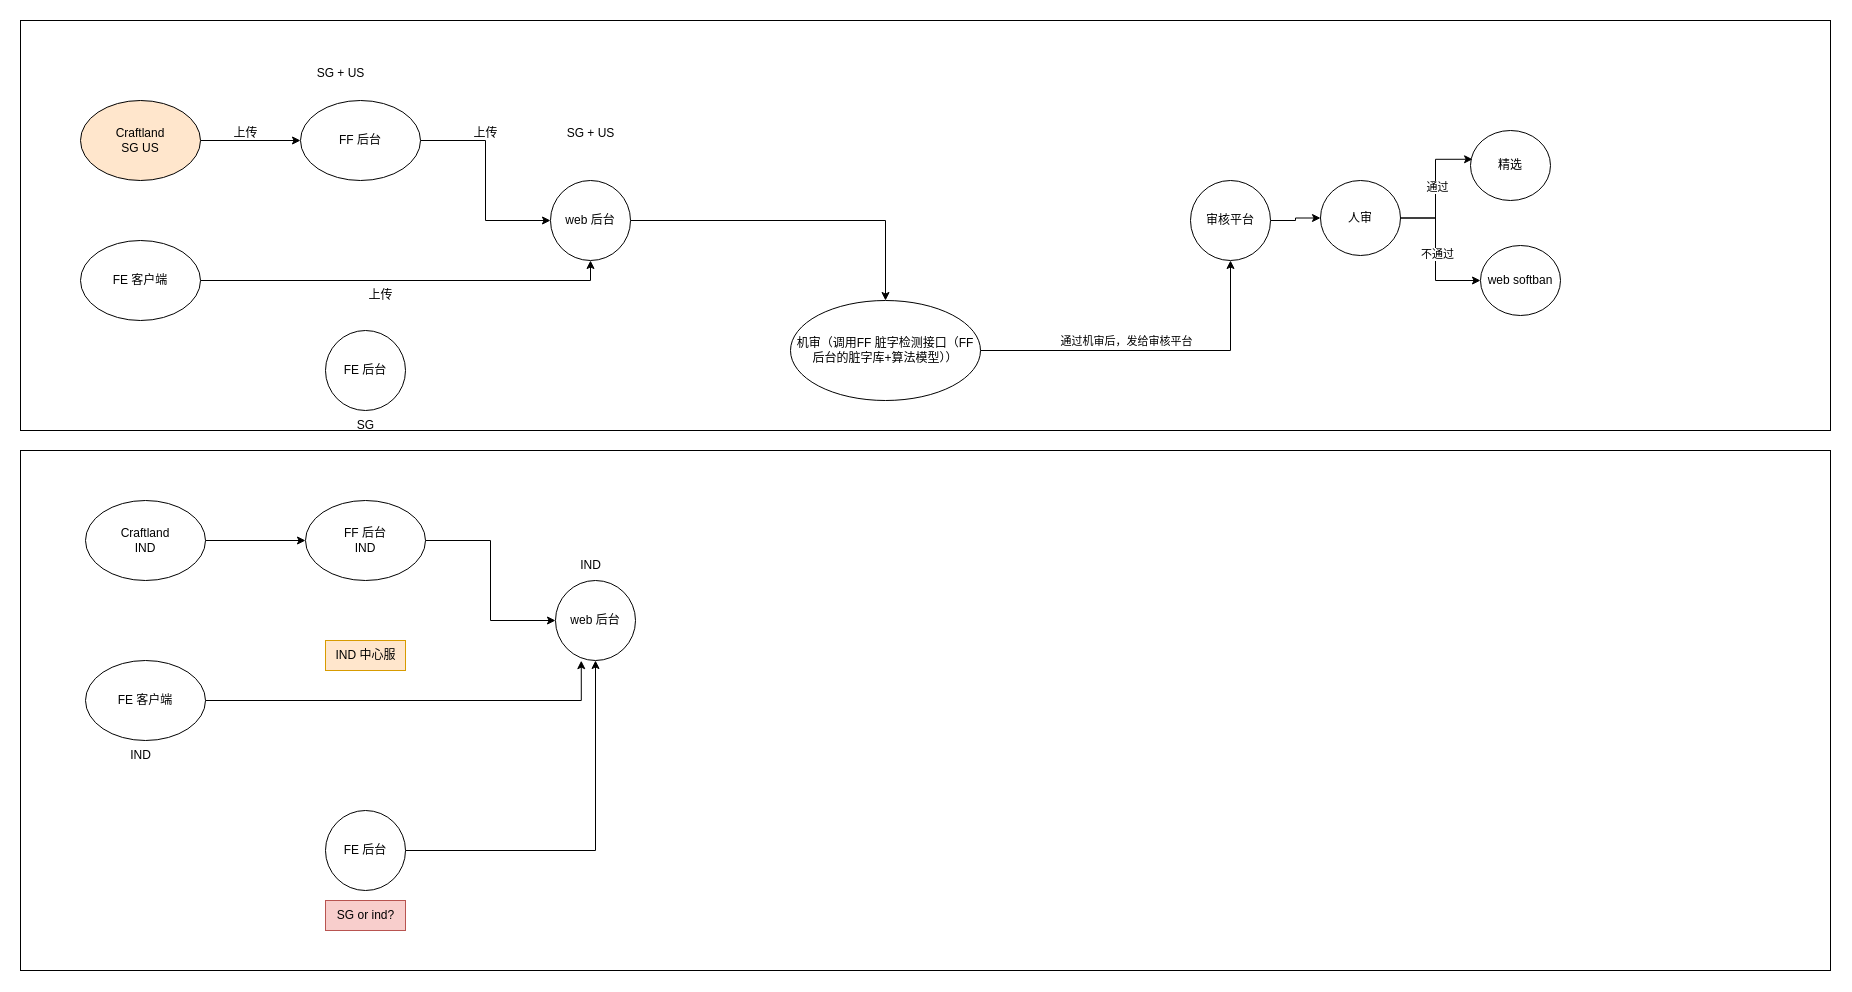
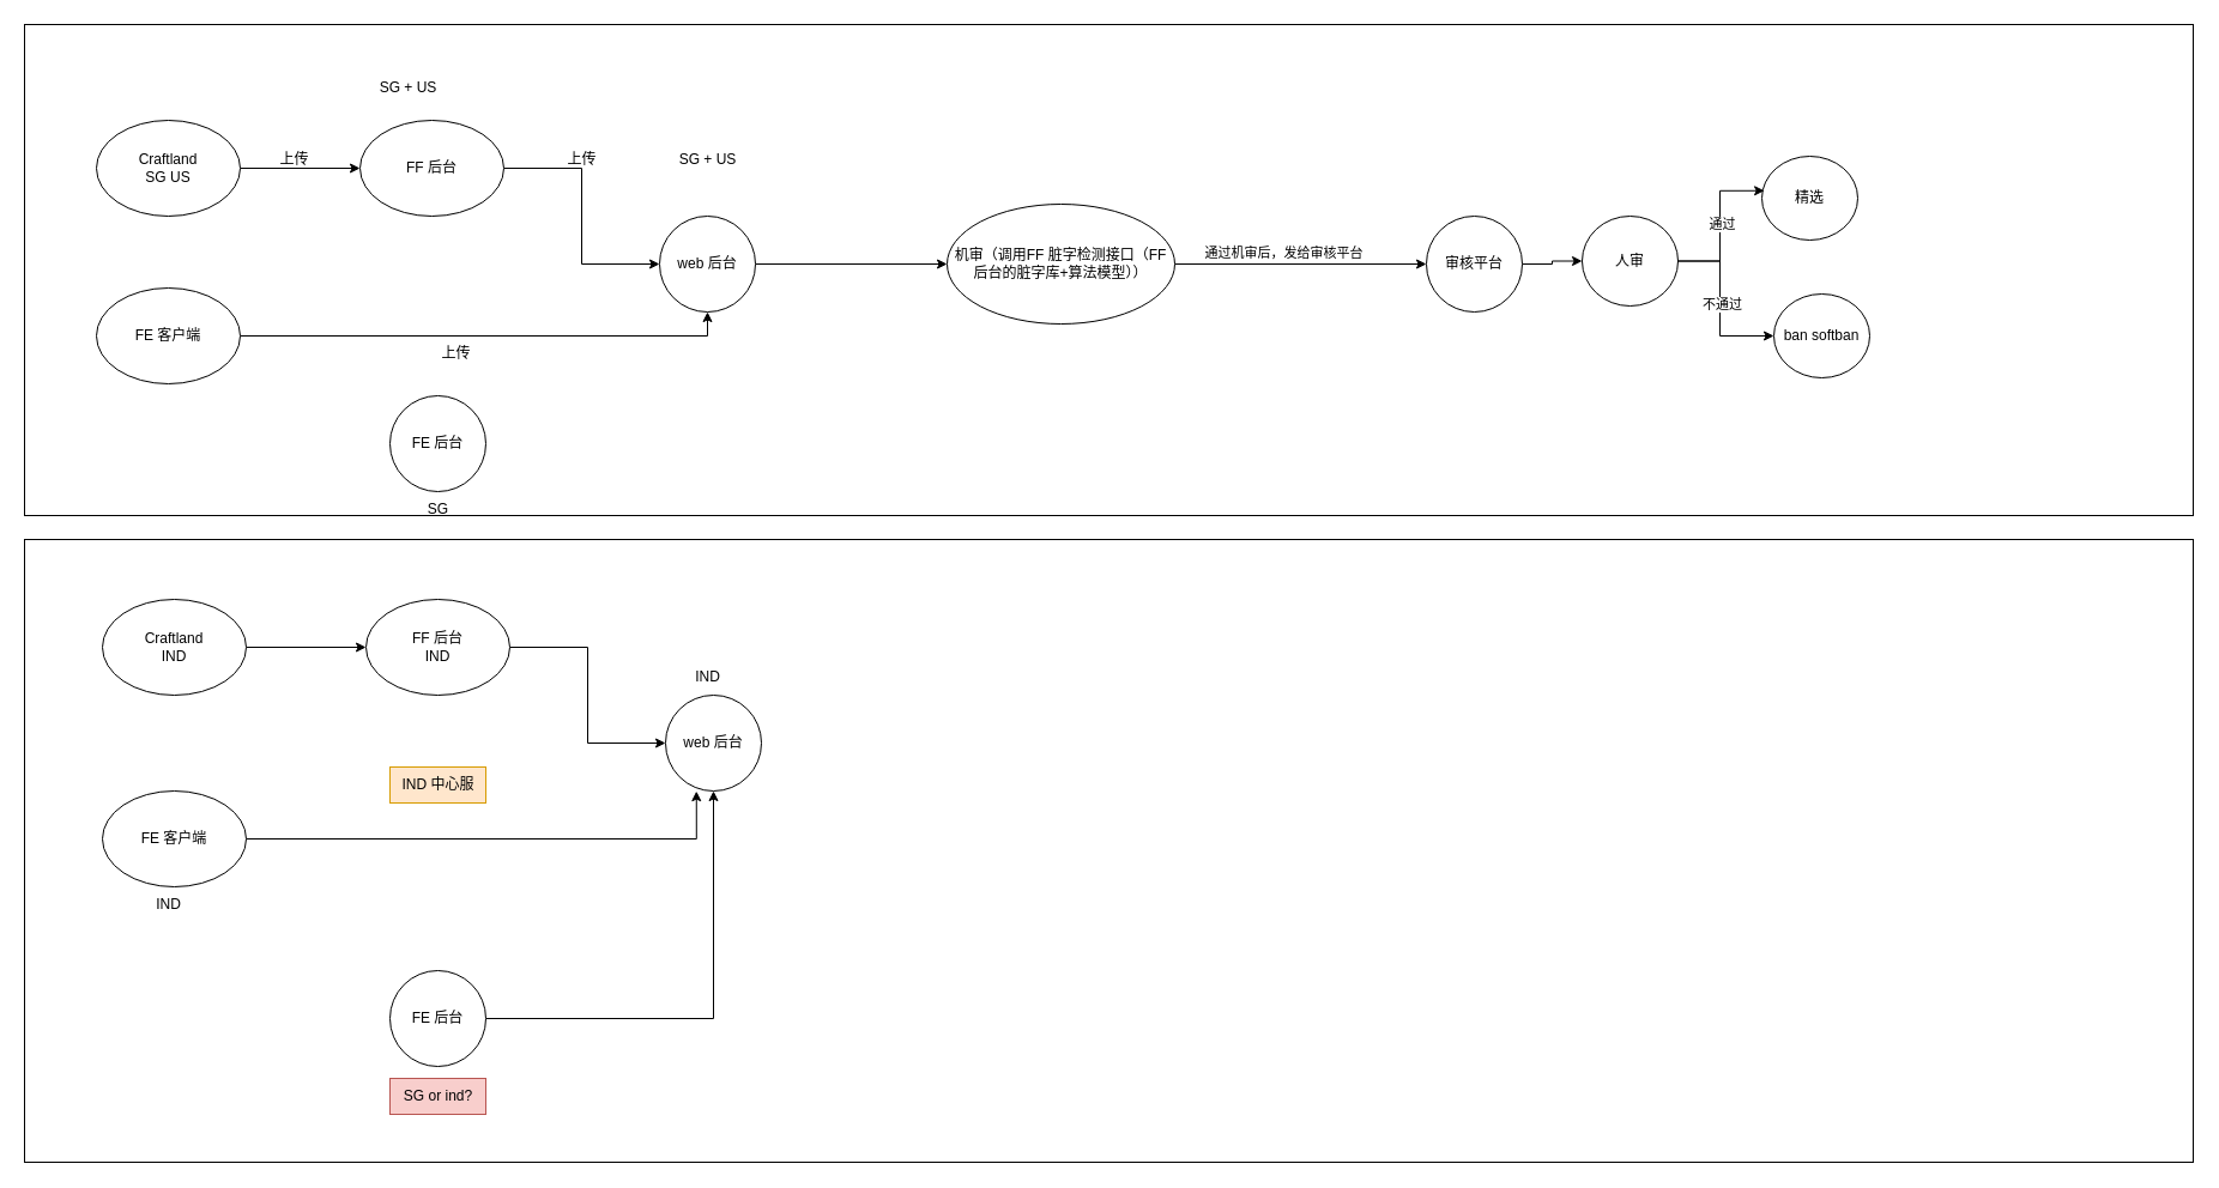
- <mxCell id="5" value="Craftland&lt;div&gt;&lt;span style=&quot;text-wrap-mode: nowrap;&quot;&gt;SG US&lt;/span&gt;&lt;/div&gt;" style="ellipse;whiteSpace=wrap;html=1;fillColor=#ffe6cc;" vertex="1" parent="1"><mxGeometry x="80" y="100" width="120" height="80" as="geometry" /></mxCell>
+ <mxCell id="5" value="Craftland&lt;div&gt;&lt;span style=&quot;text-wrap-mode: nowrap;&quot;&gt;SG US&lt;/span&gt;&lt;/div&gt;" style="ellipse;whiteSpace=wrap;html=1;" vertex="1" parent="1"><mxGeometry x="80" y="100" width="120" height="80" as="geometry" /></mxCell>
- <mxCell id="45" value="web softban" style="ellipse;whiteSpace=wrap;html=1;" vertex="1" parent="1"><mxGeometry x="1480" y="245" width="80" height="70" as="geometry" /></mxCell>
+ <mxCell id="45" value="ban softban" style="ellipse;whiteSpace=wrap;html=1;" vertex="1" parent="1"><mxGeometry x="1480" y="245" width="80" height="70" as="geometry" /></mxCell>
- <mxCell id="36" value="机审（调用FF 脏字检测接口（FF后台的脏字库+算法模型））" style="ellipse;whiteSpace=wrap;html=1;" vertex="1" parent="1"><mxGeometry x="790" y="300" width="190" height="100" as="geometry" /></mxCell>
+ <mxCell id="36" value="机审（调用FF 脏字检测接口（FF后台的脏字库+算法模型））" style="ellipse;whiteSpace=wrap;html=1;" vertex="1" parent="1"><mxGeometry x="790" y="170" width="190" height="100" as="geometry" /></mxCell>
